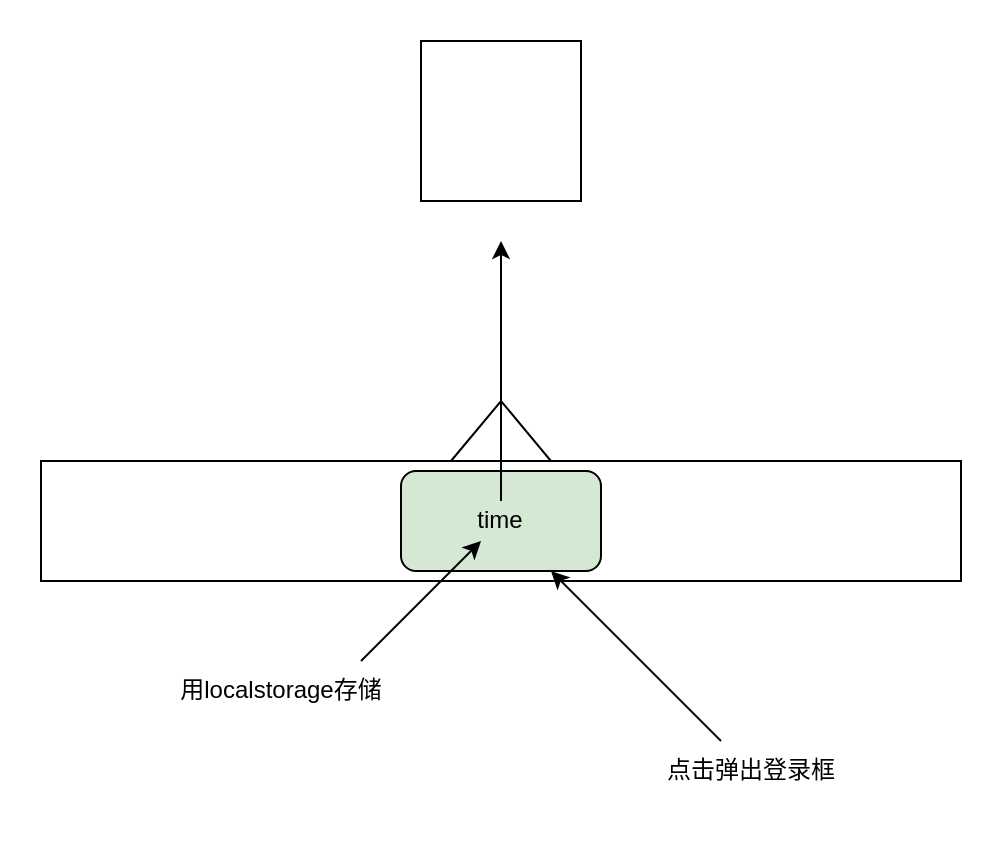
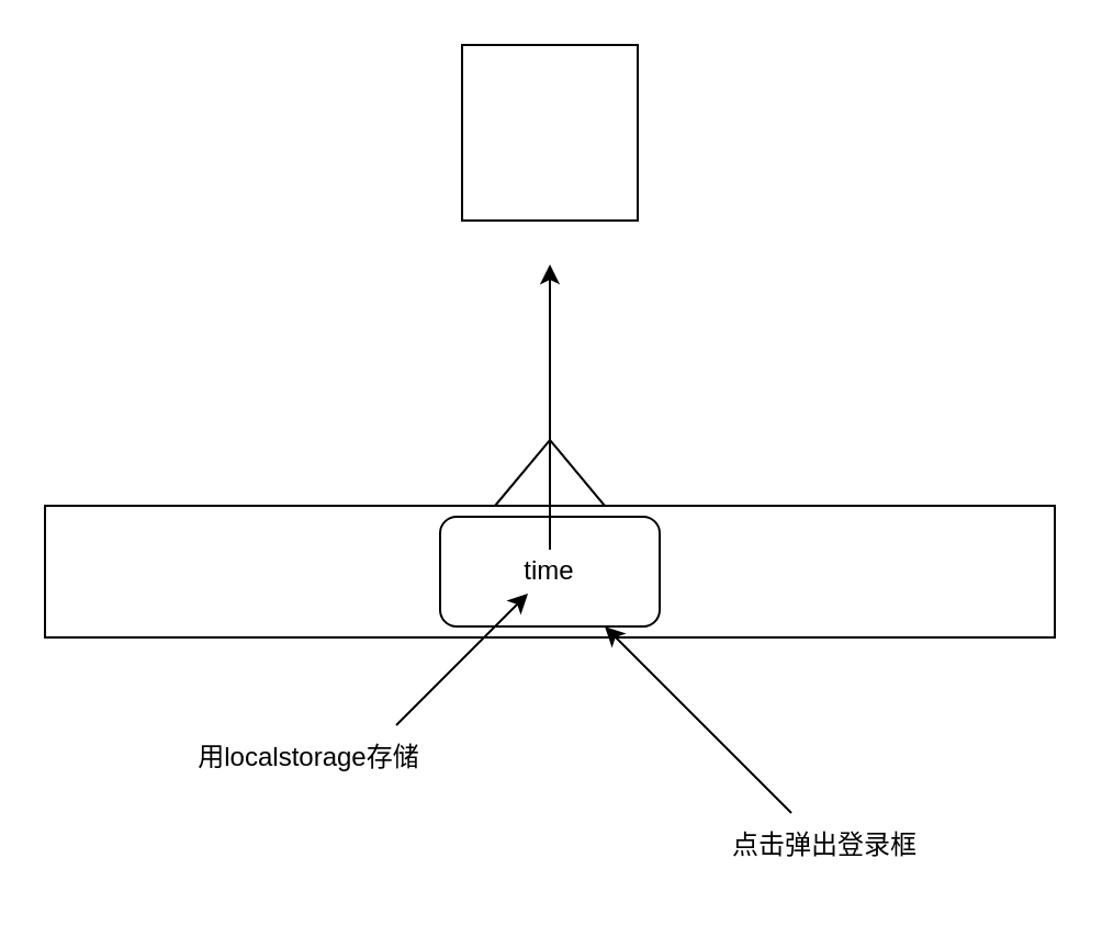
- <mxCell id="3" value="time" style="rounded=1;whiteSpace=wrap;html=1;fillColor=#d5e8d4;" parent="1" vertex="1"><mxGeometry x="200" y="235" width="100" height="50" as="geometry" /></mxCell>
+ <mxCell id="3" value="time" style="rounded=1;whiteSpace=wrap;html=1;" parent="1" vertex="1"><mxGeometry x="200" y="235" width="100" height="50" as="geometry" /></mxCell>
